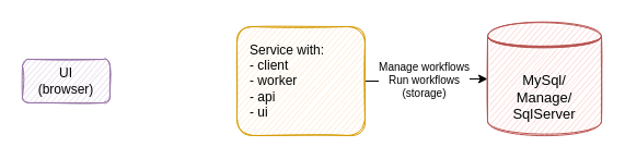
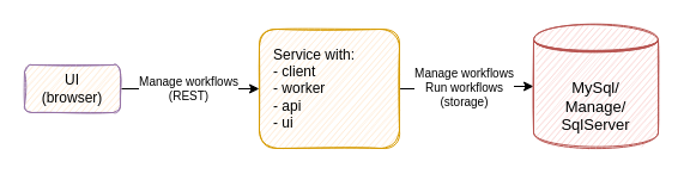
- <mxCell id="8" value="UI&lt;br&gt;(browser)" style="rounded=1;whiteSpace=wrap;html=1;fillColor=#e1d5e7;strokeColor=#9673a6;sketch=1;" parent="1" vertex="1"><mxGeometry x="20" y="54" width="80" height="40" as="geometry" /></mxCell>
+ <mxCell id="8" value="UI&lt;br&gt;(browser)" style="rounded=1;whiteSpace=wrap;html=1;fillColor=#ffe6cc;strokeColor=#9673a6;sketch=1;" parent="1" vertex="1"><mxGeometry x="20" y="54" width="80" height="40" as="geometry" /></mxCell>
+ <mxCell id="5" style="edgeStyle=orthogonalEdgeStyle;rounded=0;orthogonalLoop=1;jettySize=auto;html=1;entryX=0;entryY=0.5;entryDx=0;entryDy=0;" parent="1" source="8" target="4" edge="1"><mxGeometry relative="1" as="geometry"><mxPoint x="145" y="74" as="sourcePoint" /></mxGeometry></mxCell>
+ <mxCell id="6" value="Manage workflows&lt;br style=&quot;font-size: 10px&quot;&gt;(REST)" style="edgeLabel;html=1;align=center;verticalAlign=middle;resizable=0;points=[];fontSize=10;" parent="5" vertex="1" connectable="0"><mxGeometry x="-0.035" y="-3" relative="1" as="geometry"><mxPoint y="-4" as="offset" /></mxGeometry></mxCell>
